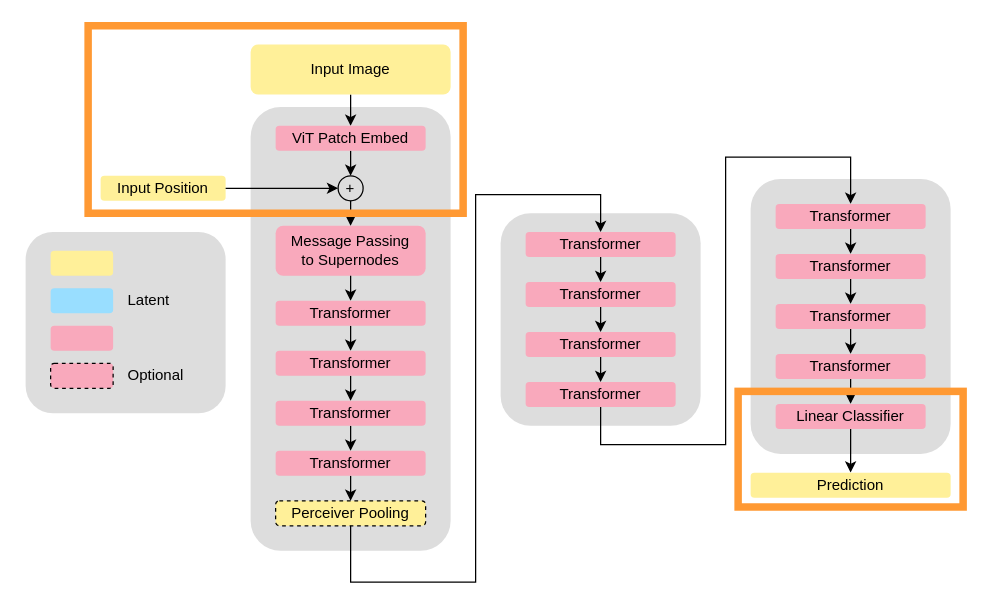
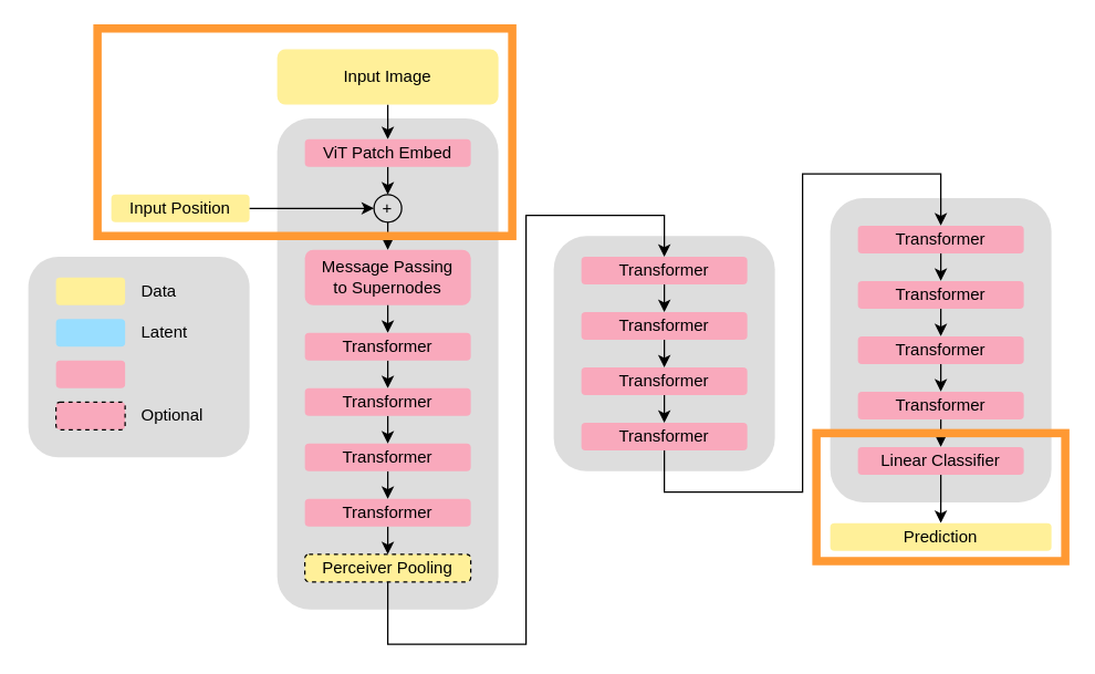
+ <mxCell id="11" value="Data" style="text;html=1;strokeColor=none;fillColor=none;align=left;verticalAlign=middle;whiteSpace=wrap;rounded=0;" vertex="1" parent="1"><mxGeometry x="100" y="200" width="60" height="20" as="geometry" /></mxCell>
